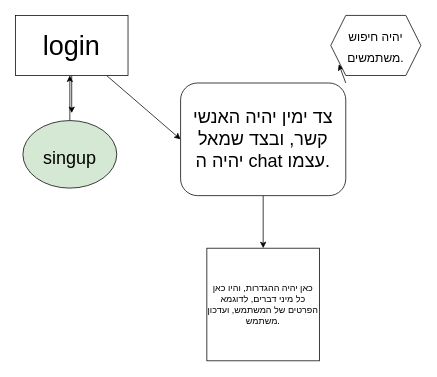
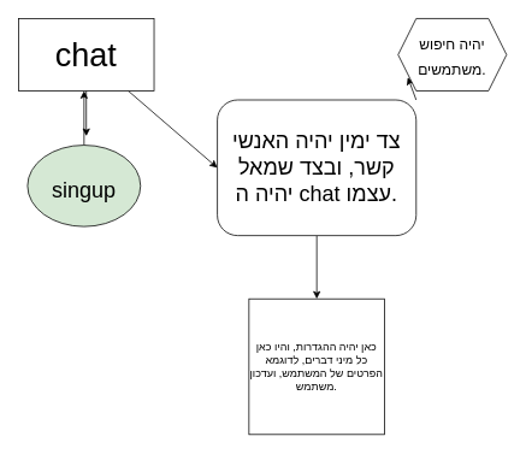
- <mxCell id="4" value="&lt;font style=&quot;font-size: 36px;&quot;&gt;login&lt;/font&gt;" style="rounded=0;whiteSpace=wrap;html=1;" vertex="1" parent="1"><mxGeometry x="20" y="20" width="150" height="80" as="geometry" /></mxCell>
+ <mxCell id="4" value="&lt;font style=&quot;font-size: 36px;&quot;&gt;chat&lt;/font&gt;" style="rounded=0;whiteSpace=wrap;html=1;" vertex="1" parent="1"><mxGeometry x="20" y="20" width="150" height="80" as="geometry" /></mxCell>
